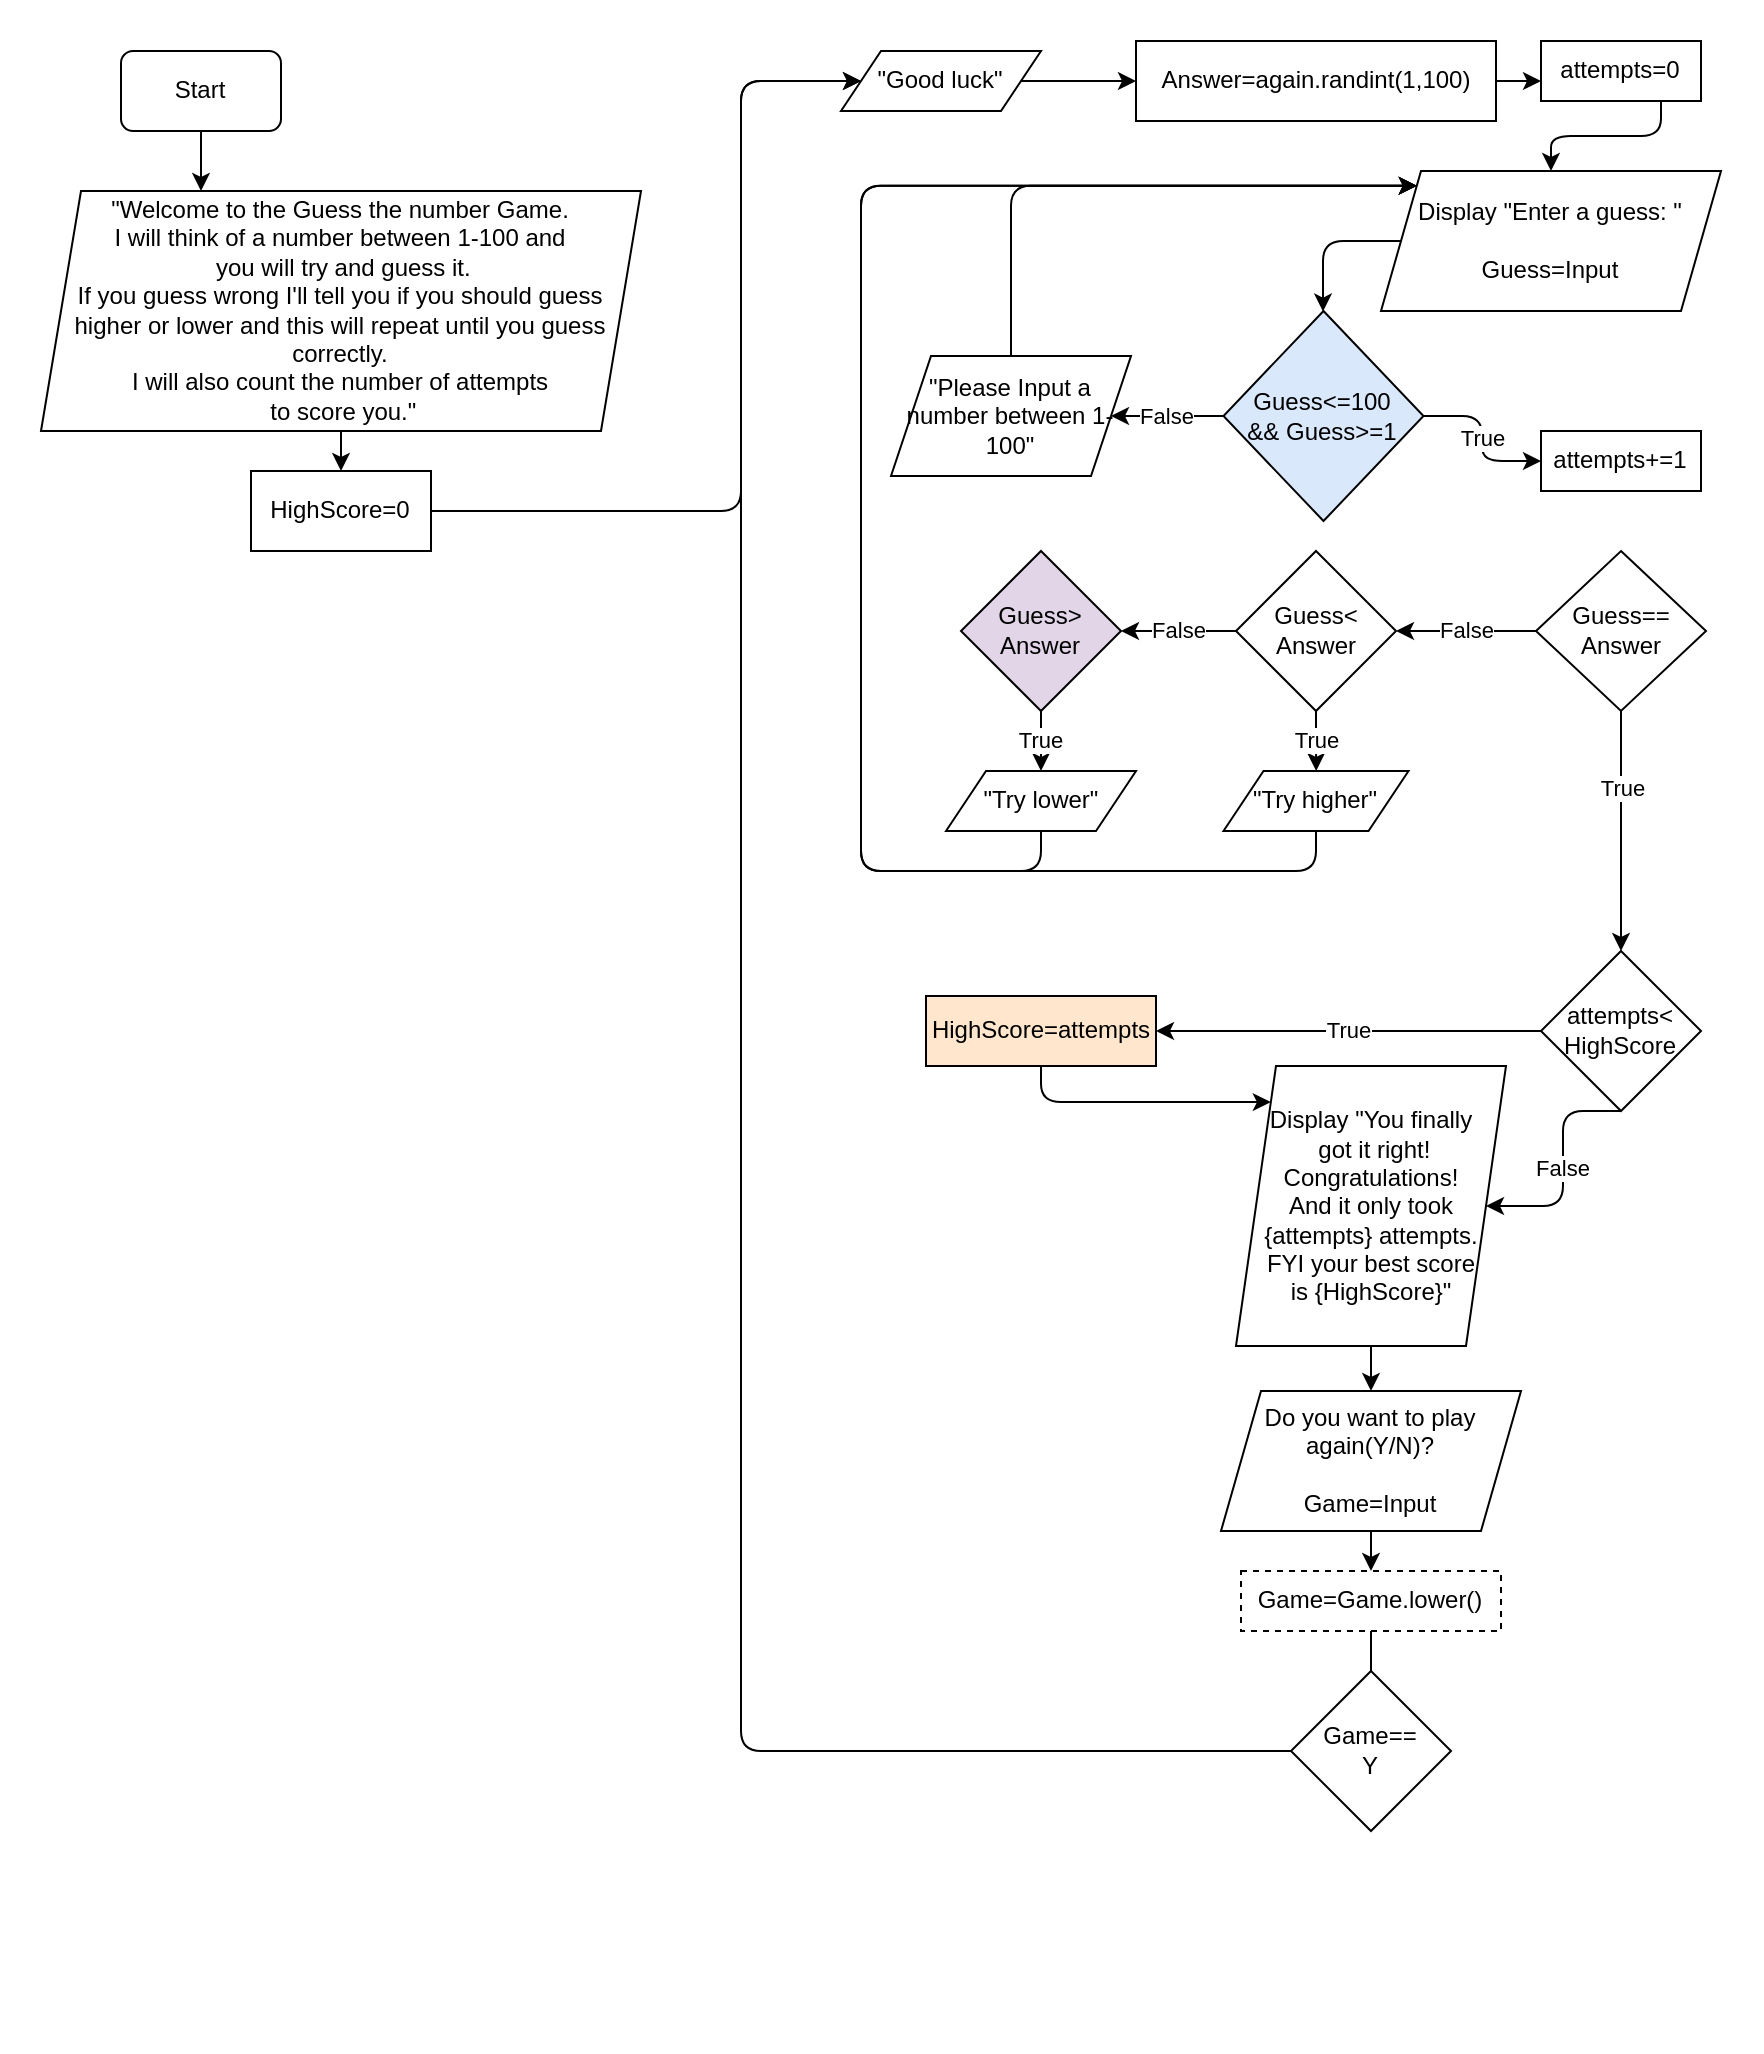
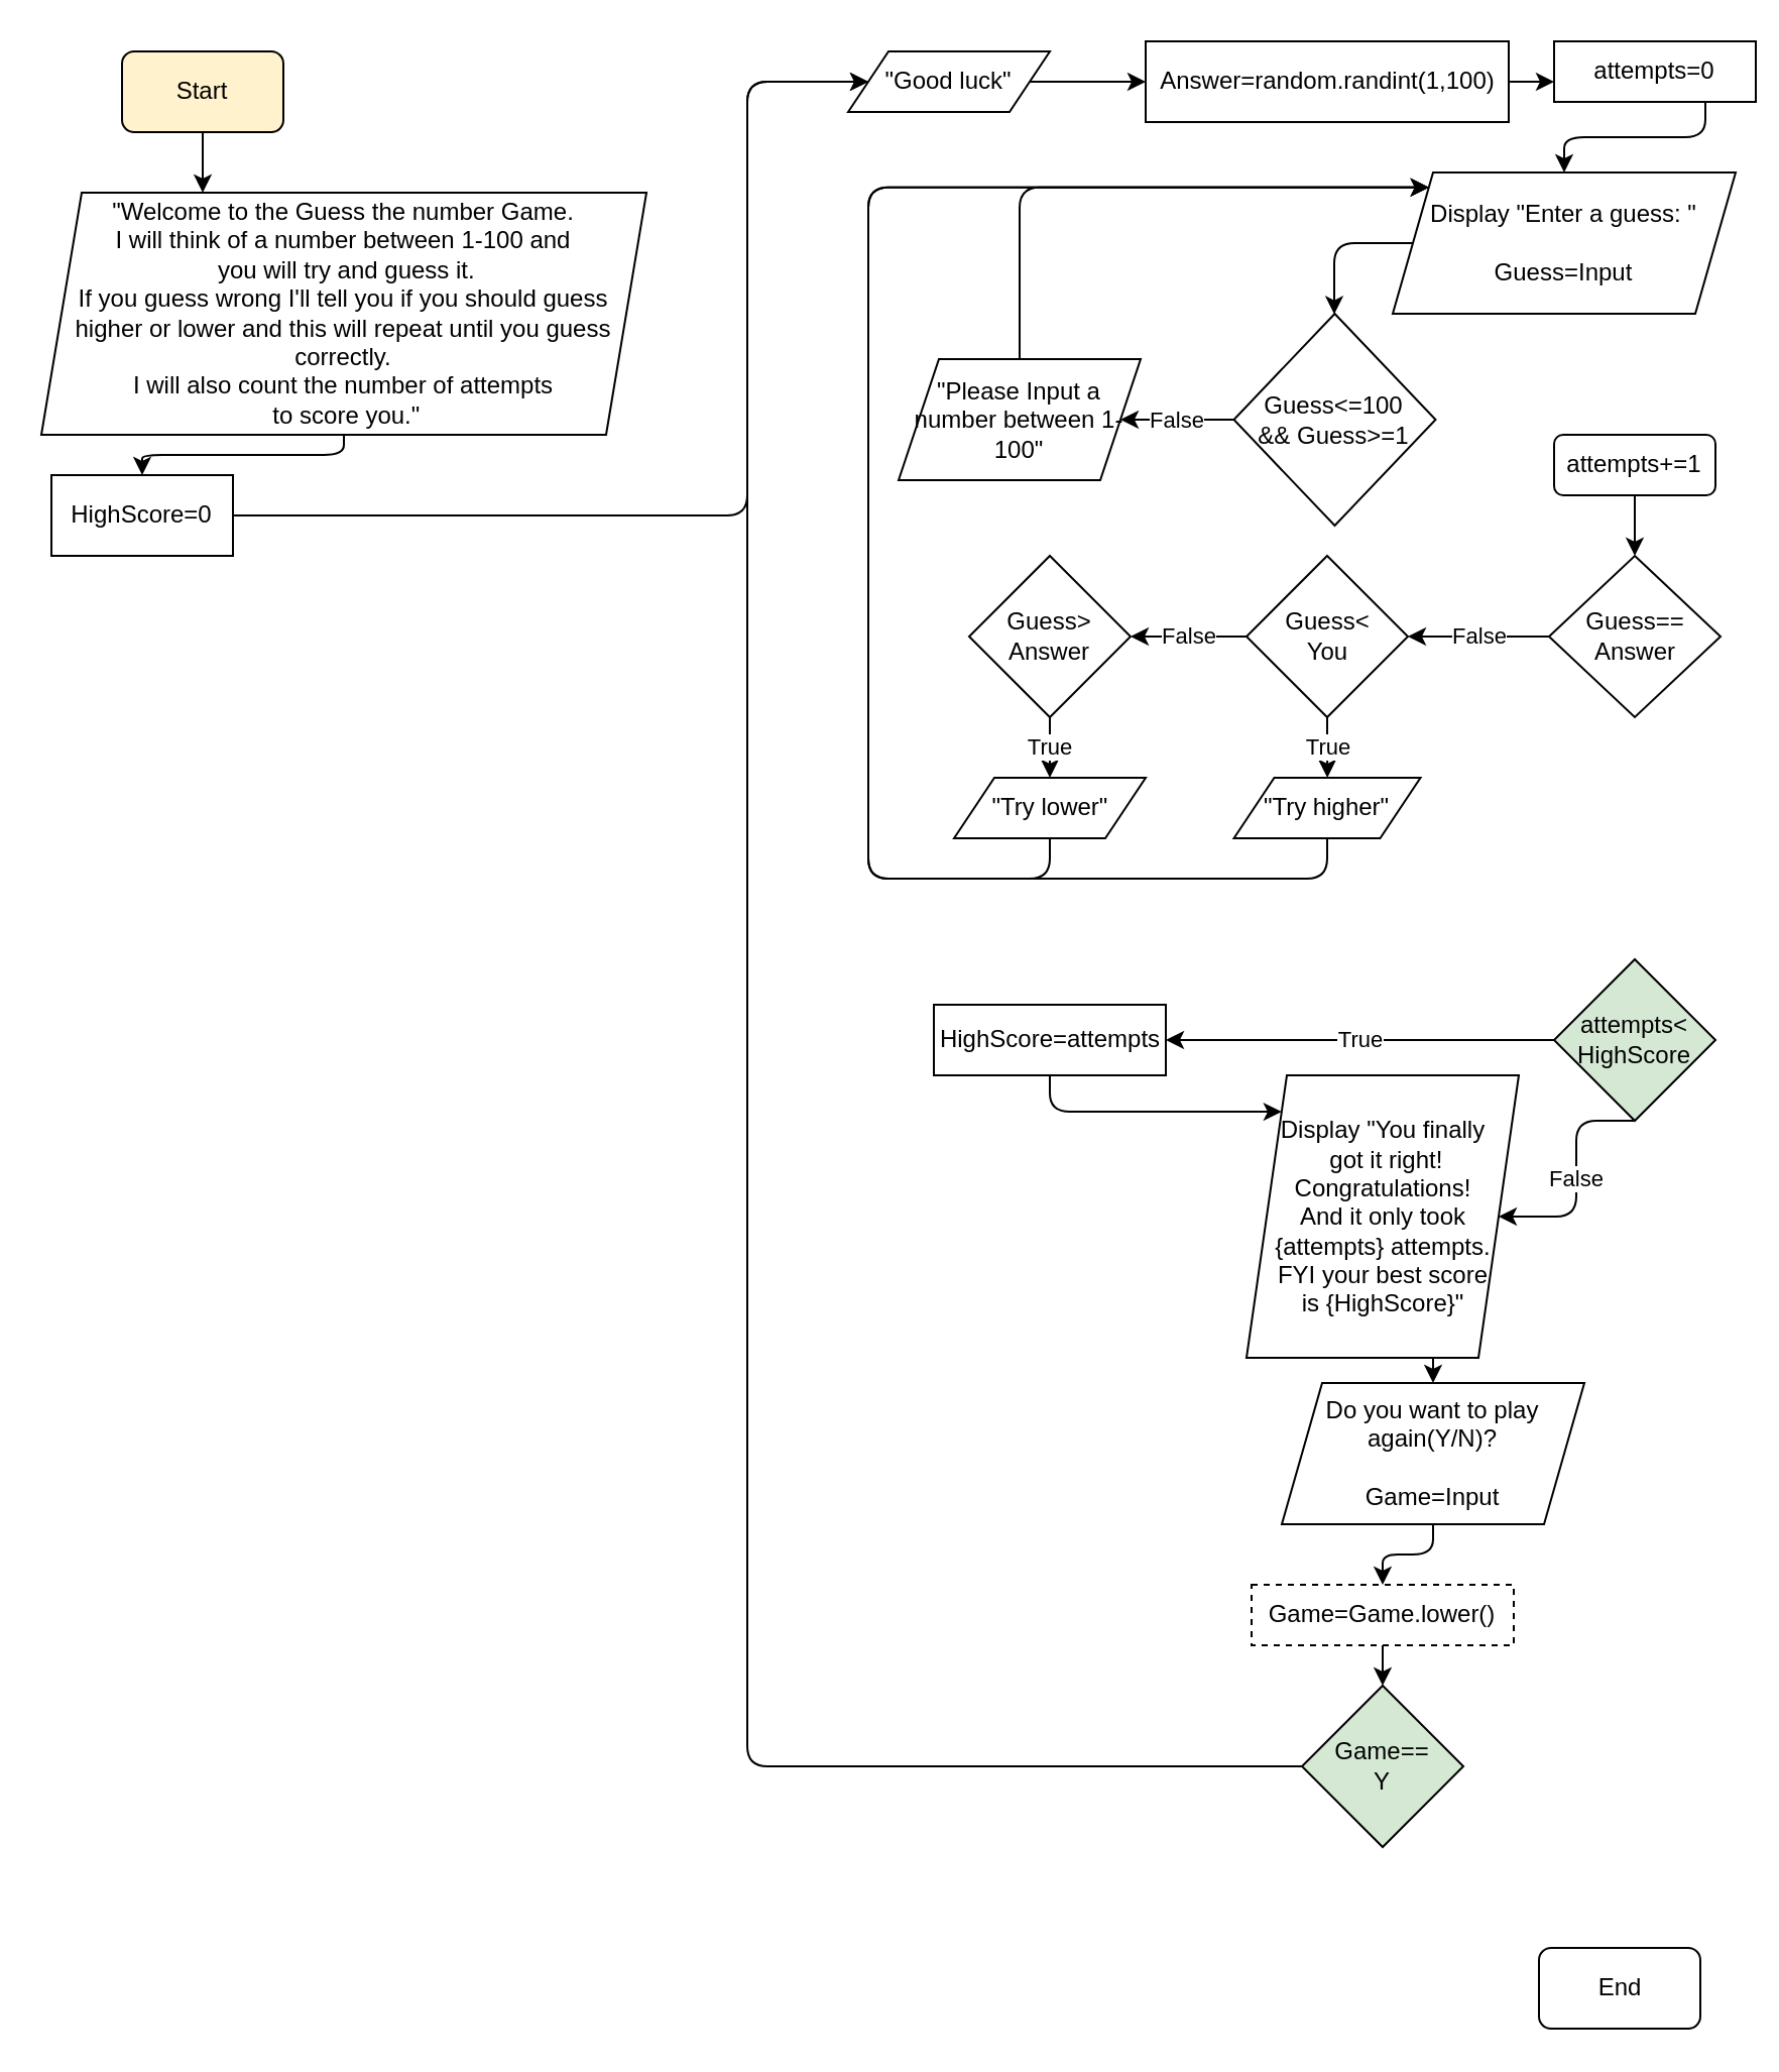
- <mxCell id="21" value="attempts=0" style="whiteSpace=wrap;html=1;" vertex="1" parent="1"><mxGeometry x="770" y="20" width="80" height="30" as="geometry" /></mxCell>
+ <mxCell id="21" value="attempts=0" style="whiteSpace=wrap;html=1;" vertex="1" parent="1"><mxGeometry x="770" y="20" width="100" height="30" as="geometry" /></mxCell>
- <mxCell id="19" value="Answer=again.randint(1,100)" style="whiteSpace=wrap;html=1;" vertex="1" parent="1"><mxGeometry x="567.5" y="20" width="180" height="40" as="geometry" /></mxCell>
+ <mxCell id="19" value="Answer=random.randint(1,100)" style="whiteSpace=wrap;html=1;" vertex="1" parent="1"><mxGeometry x="567.5" y="20" width="180" height="40" as="geometry" /></mxCell>
- <mxCell id="3" value="Start" style="rounded=1;whiteSpace=wrap;html=1;" vertex="1" parent="1"><mxGeometry x="60" y="25" width="80" height="40" as="geometry" /></mxCell>
+ <mxCell id="3" value="Start" style="rounded=1;whiteSpace=wrap;html=1;fillColor=#fff2cc;" vertex="1" parent="1"><mxGeometry x="60" y="25" width="80" height="40" as="geometry" /></mxCell>
- <mxCell id="36" value="Guess&amp;lt;=100&lt;br&gt;&amp;amp;&amp;amp; Guess&amp;gt;=1" style="rhombus;whiteSpace=wrap;html=1;fillColor=#dae8fc;" vertex="1" parent="1"><mxGeometry x="611.25" y="155" width="100" height="105" as="geometry" /></mxCell>
+ <mxCell id="36" value="Guess&amp;lt;=100&lt;br&gt;&amp;amp;&amp;amp; Guess&amp;gt;=1" style="rhombus;whiteSpace=wrap;html=1;" vertex="1" parent="1"><mxGeometry x="611.25" y="155" width="100" height="105" as="geometry" /></mxCell>
- <mxCell id="35" value="True" style="edgeStyle=orthogonalEdgeStyle;html=1;exitX=1;exitY=0.5;exitDx=0;exitDy=0;entryX=0;entryY=0.5;entryDx=0;entryDy=0;" edge="1" parent="1" source="36" target="23"><mxGeometry relative="1" as="geometry" /></mxCell>
- <mxCell id="23" value="attempts+=1" style="whiteSpace=wrap;html=1;" vertex="1" parent="1"><mxGeometry x="770" y="215" width="80" height="30" as="geometry" /></mxCell>
+ <mxCell id="23" value="attempts+=1" style="whiteSpace=wrap;html=1;rounded=1;" vertex="1" parent="1"><mxGeometry x="770" y="215" width="80" height="30" as="geometry" /></mxCell>
- <mxCell id="43" value="HighScore=0" style="whiteSpace=wrap;html=1;" vertex="1" parent="1"><mxGeometry x="125" y="235" width="90" height="40" as="geometry" /></mxCell>
+ <mxCell id="43" value="HighScore=0" style="whiteSpace=wrap;html=1;" vertex="1" parent="1"><mxGeometry x="25" y="235" width="90" height="40" as="geometry" /></mxCell>
+ <mxCell id="22" value="" style="edgeStyle=elbowEdgeStyle;html=1;" edge="1" parent="1" source="23" target="9"><mxGeometry relative="1" as="geometry" /></mxCell>
- <mxCell id="33" value="Guess&amp;gt;&lt;br&gt;Answer" style="rhombus;whiteSpace=wrap;html=1;fillColor=#e1d5e7;" vertex="1" parent="1"><mxGeometry x="480" y="275" width="80" height="80" as="geometry" /></mxCell>
+ <mxCell id="33" value="Guess&amp;gt;&lt;br&gt;Answer" style="rhombus;whiteSpace=wrap;html=1;" vertex="1" parent="1"><mxGeometry x="480" y="275" width="80" height="80" as="geometry" /></mxCell>
- <mxCell id="31" value="Guess&amp;lt;&lt;br&gt;Answer" style="rhombus;whiteSpace=wrap;html=1;" vertex="1" parent="1"><mxGeometry x="617.5" y="275" width="80" height="80" as="geometry" /></mxCell>
+ <mxCell id="31" value="Guess&amp;lt;&lt;br&gt;You" style="rhombus;whiteSpace=wrap;html=1;" vertex="1" parent="1"><mxGeometry x="617.5" y="275" width="80" height="80" as="geometry" /></mxCell>
- <mxCell id="6" value="" style="edgeStyle=orthogonalEdgeStyle;rounded=0;orthogonalLoop=1;jettySize=auto;html=1;entryX=0.5;entryY=0;entryDx=0;entryDy=0;" edge="1" parent="1" source="9" target="26"><mxGeometry relative="1" as="geometry"><mxPoint x="105" y="425" as="targetPoint" /></mxGeometry></mxCell>
- <mxCell id="7" value="True" style="edgeLabel;html=1;align=center;verticalAlign=middle;resizable=0;points=[];" vertex="1" connectable="0" parent="6"><mxGeometry x="-0.2" relative="1" as="geometry"><mxPoint y="-10" as="offset" /></mxGeometry></mxCell>
- <mxCell id="28" value="HighScore=attempts" style="whiteSpace=wrap;html=1;fillColor=#ffe6cc;" vertex="1" parent="1"><mxGeometry x="462.5" y="497.5" width="115" height="35" as="geometry" /></mxCell>
+ <mxCell id="28" value="HighScore=attempts" style="whiteSpace=wrap;html=1;" vertex="1" parent="1"><mxGeometry x="462.5" y="497.5" width="115" height="35" as="geometry" /></mxCell>
- <mxCell id="26" value="attempts&amp;lt;&lt;br&gt;HighScore" style="rhombus;whiteSpace=wrap;html=1;" vertex="1" parent="1"><mxGeometry x="770" y="475" width="80" height="80" as="geometry" /></mxCell>
+ <mxCell id="26" value="attempts&amp;lt;&lt;br&gt;HighScore" style="rhombus;whiteSpace=wrap;html=1;fillColor=#d5e8d4;" vertex="1" parent="1"><mxGeometry x="770" y="475" width="80" height="80" as="geometry" /></mxCell>
- <mxCell id="45" value="Do you want to play again(Y/N)?&lt;br&gt;&lt;br&gt;Game=Input" style="shape=parallelogram;perimeter=parallelogramPerimeter;whiteSpace=wrap;html=1;fixedSize=1;" vertex="1" parent="1"><mxGeometry x="610" y="695" width="150" height="70" as="geometry" /></mxCell>
+ <mxCell id="45" value="Do you want to play again(Y/N)?&lt;br&gt;&lt;br&gt;Game=Input" style="shape=parallelogram;perimeter=parallelogramPerimeter;whiteSpace=wrap;html=1;fixedSize=1;" vertex="1" parent="1"><mxGeometry x="635" y="685" width="150" height="70" as="geometry" /></mxCell>
- <mxCell id="48" style="edgeStyle=orthogonalEdgeStyle;html=1;exitX=0.5;exitY=1;exitDx=0;exitDy=0;entryX=0.5;entryY=0;entryDx=0;entryDy=0;endArrow=none;" edge="1" parent="1" source="49" target="47"><mxGeometry relative="1" as="geometry" /></mxCell>
+ <mxCell id="48" style="edgeStyle=orthogonalEdgeStyle;html=1;exitX=0.5;exitY=1;exitDx=0;exitDy=0;entryX=0.5;entryY=0;entryDx=0;entryDy=0;" edge="1" parent="1" source="49" target="47"><mxGeometry relative="1" as="geometry" /></mxCell>
- <mxCell id="47" value="Game==&lt;br&gt;Y" style="rhombus;whiteSpace=wrap;html=1;" vertex="1" parent="1"><mxGeometry x="645" y="835" width="80" height="80" as="geometry" /></mxCell>
+ <mxCell id="47" value="Game==&lt;br&gt;Y" style="rhombus;whiteSpace=wrap;html=1;fillColor=#d5e8d4;" vertex="1" parent="1"><mxGeometry x="645" y="835" width="80" height="80" as="geometry" /></mxCell>
+ <mxCell id="12" value="End" style="rounded=1;whiteSpace=wrap;html=1;" vertex="1" parent="1"><mxGeometry x="762.5" y="965" width="80" height="40" as="geometry" /></mxCell>
